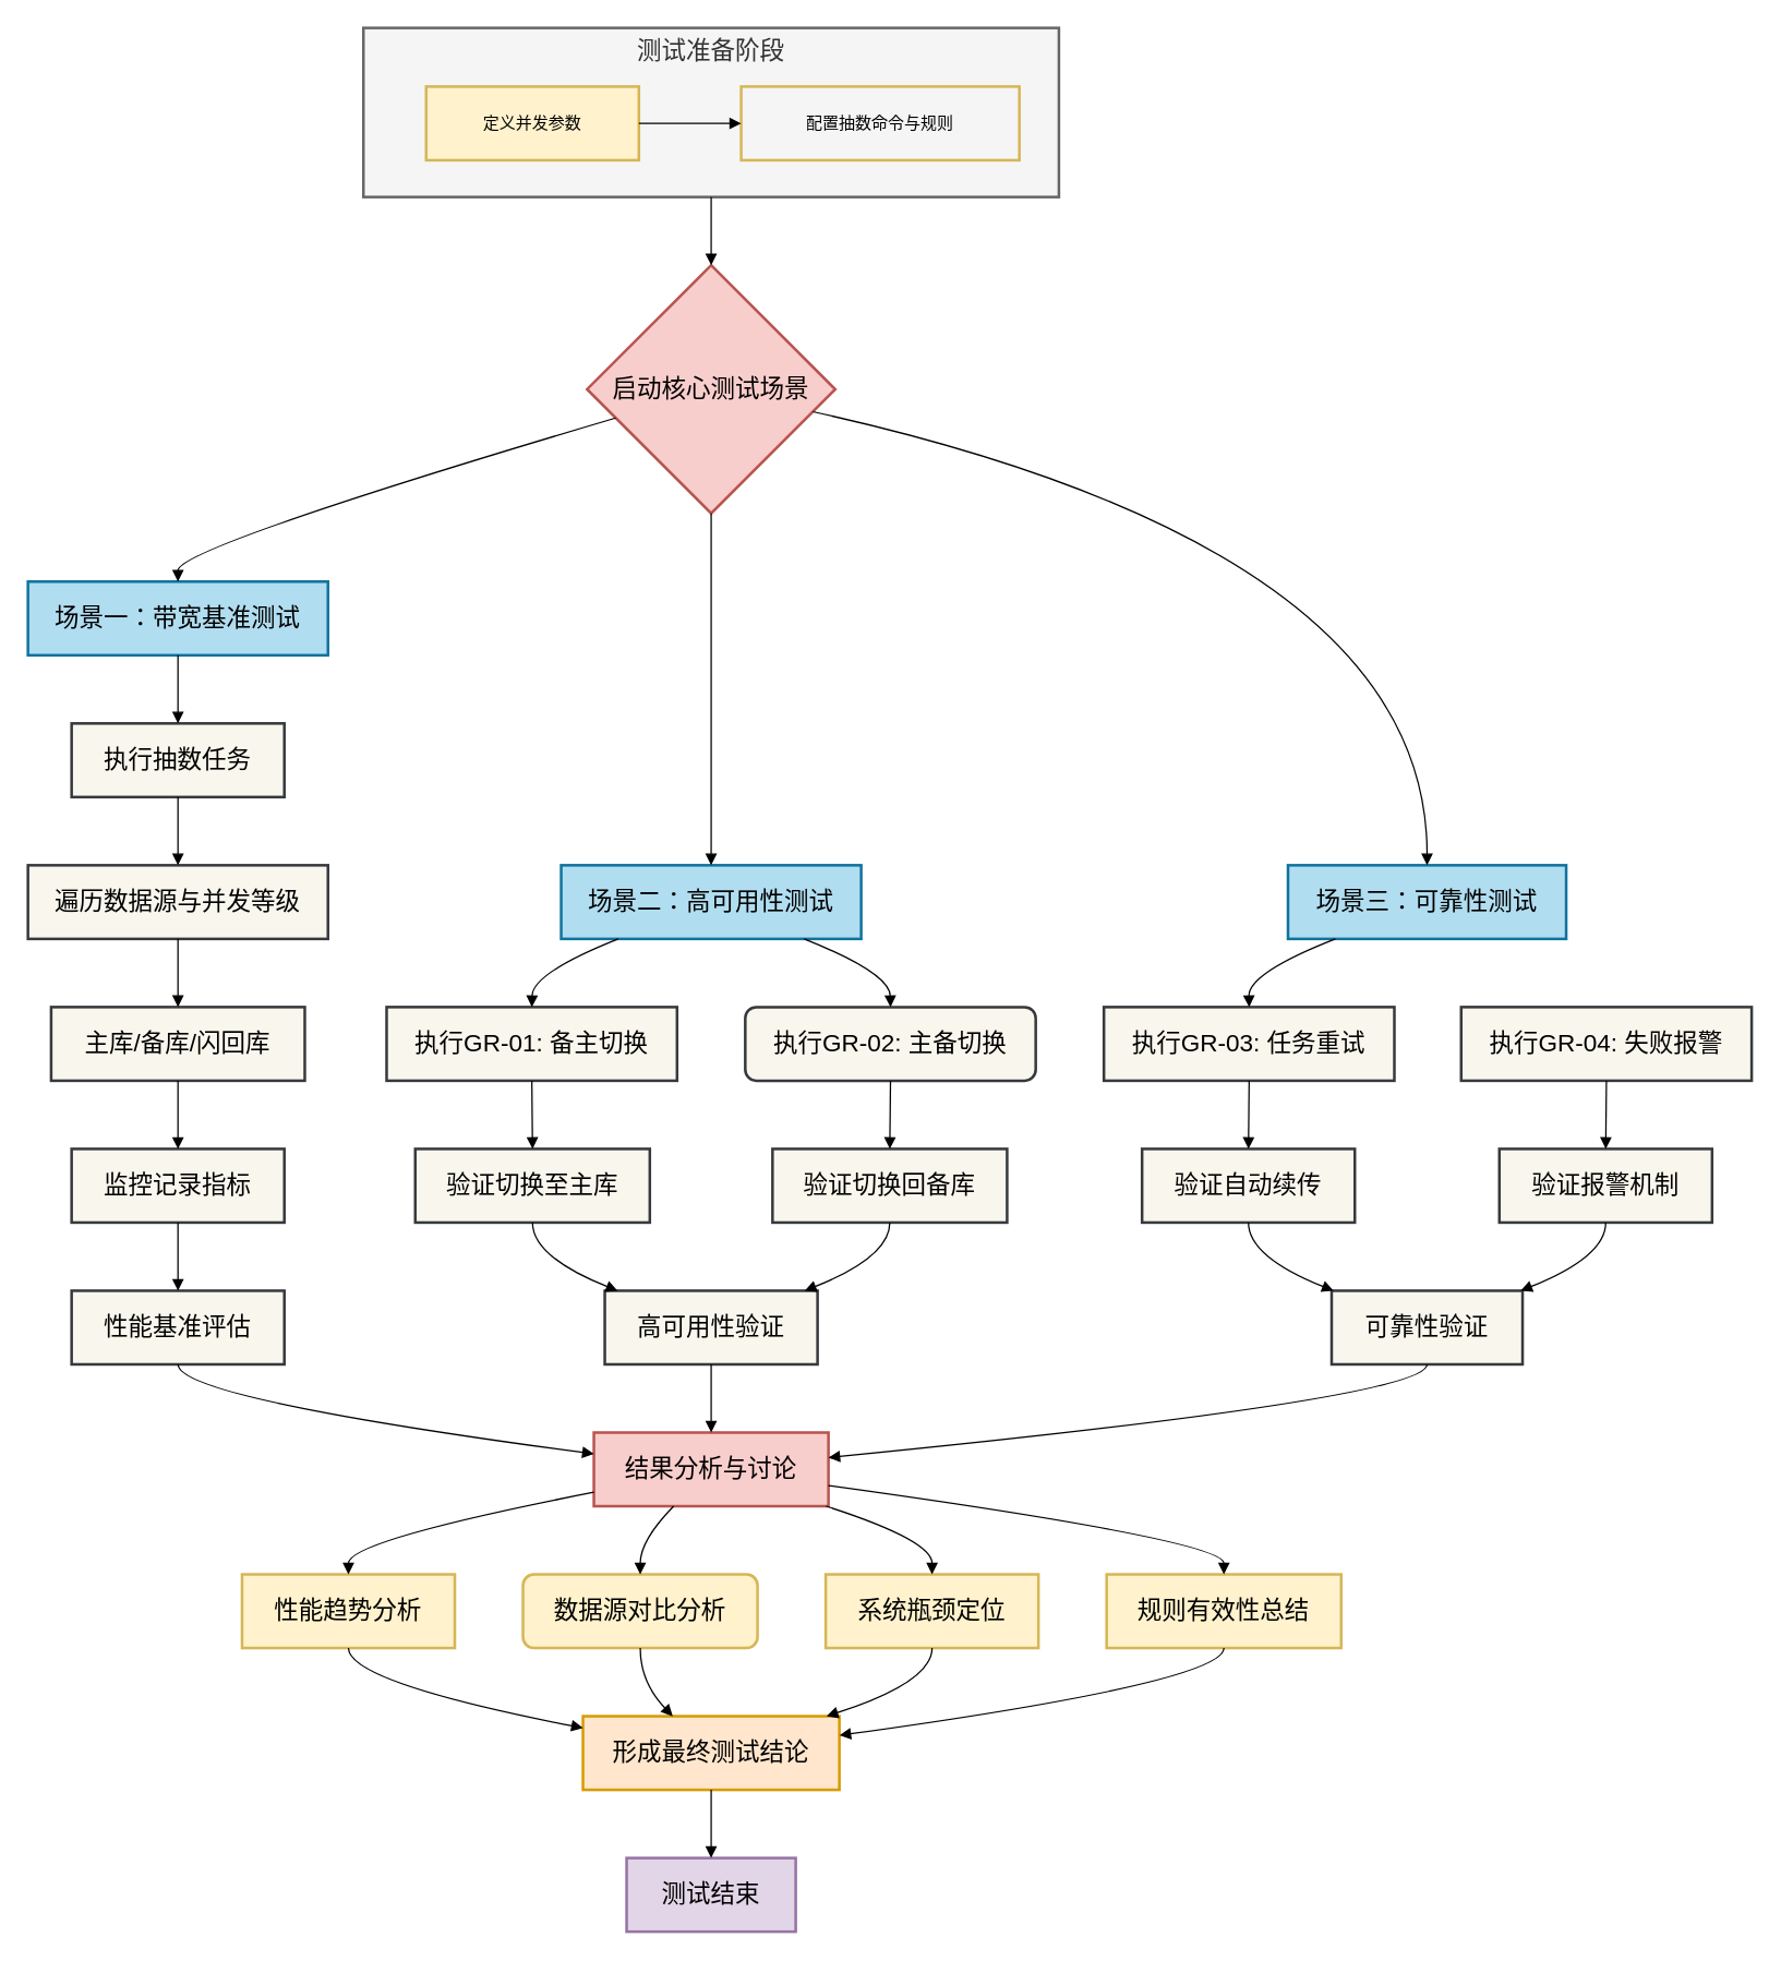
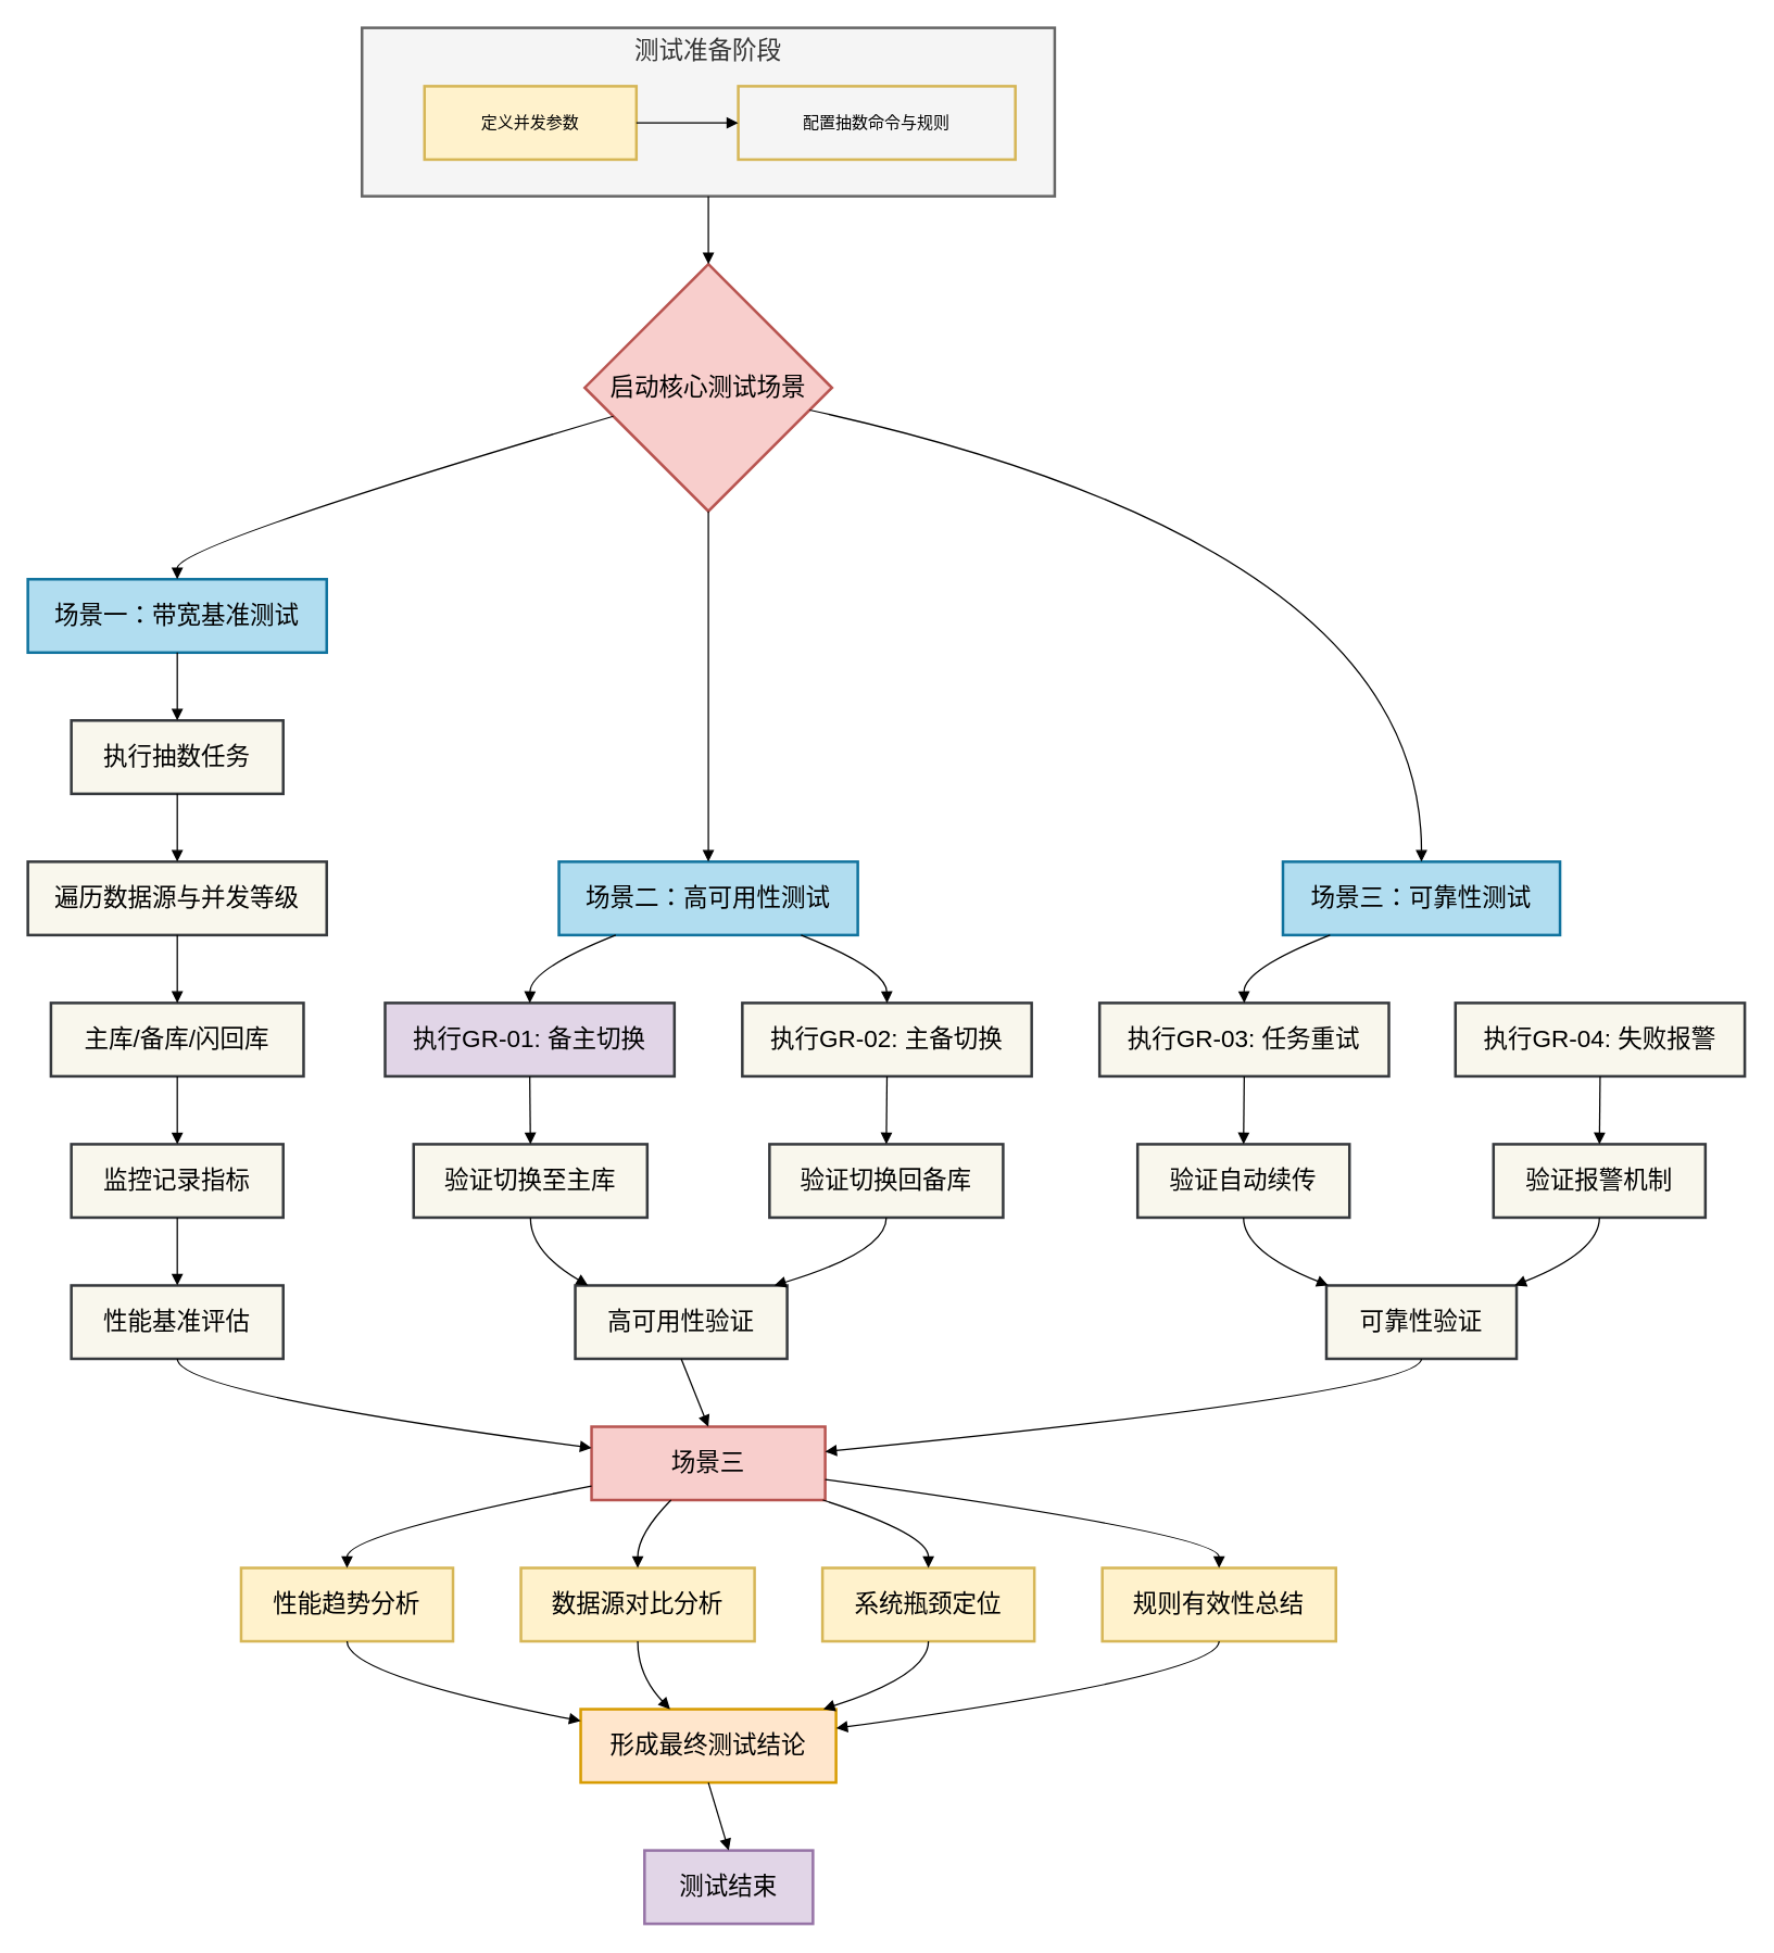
- <mxCell id="14" value="执行GR-01: 备主切换" style="whiteSpace=wrap;strokeWidth=2;fontSize=18;fillColor=#f9f7ed;strokeColor=#36393d;" vertex="1" parent="1"><mxGeometry x="283" y="738" width="213" height="54" as="geometry" /></mxCell>
+ <mxCell id="14" value="执行GR-01: 备主切换" style="whiteSpace=wrap;strokeWidth=2;fontSize=18;fillColor=#e1d5e7;strokeColor=#36393d;" vertex="1" parent="1"><mxGeometry x="283" y="738" width="213" height="54" as="geometry" /></mxCell>
- <mxCell id="16" value="执行GR-02: 主备切换" style="whiteSpace=wrap;strokeWidth=2;fontSize=18;fillColor=#f9f7ed;strokeColor=#36393d;rounded=1;" vertex="1" parent="1"><mxGeometry x="546" y="738" width="213" height="54" as="geometry" /></mxCell>
+ <mxCell id="16" value="执行GR-02: 主备切换" style="whiteSpace=wrap;strokeWidth=2;fontSize=18;fillColor=#f9f7ed;strokeColor=#36393d;" vertex="1" parent="1"><mxGeometry x="546" y="738" width="213" height="54" as="geometry" /></mxCell>
- <mxCell id="18" value="高可用性验证" style="whiteSpace=wrap;strokeWidth=2;fontSize=18;fillColor=#f9f7ed;strokeColor=#36393d;" vertex="1" parent="1"><mxGeometry x="443" y="946" width="156" height="54" as="geometry" /></mxCell>
+ <mxCell id="18" value="高可用性验证" style="whiteSpace=wrap;strokeWidth=2;fontSize=18;fillColor=#f9f7ed;strokeColor=#36393d;" vertex="1" parent="1"><mxGeometry x="423" y="946" width="156" height="54" as="geometry" /></mxCell>
- <mxCell id="25" value="结果分析与讨论" style="whiteSpace=wrap;strokeWidth=2;fontSize=18;fillColor=#f8cecc;strokeColor=#b85450;" vertex="1" parent="1"><mxGeometry x="435" y="1050" width="172" height="54" as="geometry" /></mxCell>
+ <mxCell id="25" value="场景三" style="whiteSpace=wrap;strokeWidth=2;fontSize=18;fillColor=#f8cecc;strokeColor=#b85450;" vertex="1" parent="1"><mxGeometry x="435" y="1050" width="172" height="54" as="geometry" /></mxCell>
- <mxCell id="27" value="数据源对比分析" style="whiteSpace=wrap;strokeWidth=2;fontSize=18;fillColor=#fff2cc;strokeColor=#d6b656;rounded=1;" vertex="1" parent="1"><mxGeometry x="383" y="1154" width="172" height="54" as="geometry" /></mxCell>
+ <mxCell id="27" value="数据源对比分析" style="whiteSpace=wrap;strokeWidth=2;fontSize=18;fillColor=#fff2cc;strokeColor=#d6b656;" vertex="1" parent="1"><mxGeometry x="383" y="1154" width="172" height="54" as="geometry" /></mxCell>
- <mxCell id="31" value="测试结束" style="whiteSpace=wrap;strokeWidth=2;fontSize=18;fillColor=#e1d5e7;strokeColor=#9673a6;" vertex="1" parent="1"><mxGeometry x="459" y="1362" width="124" height="54" as="geometry" /></mxCell>
+ <mxCell id="31" value="测试结束" style="whiteSpace=wrap;strokeWidth=2;fontSize=18;fillColor=#e1d5e7;strokeColor=#9673a6;" vertex="1" parent="1"><mxGeometry x="474" y="1362" width="124" height="54" as="geometry" /></mxCell>
